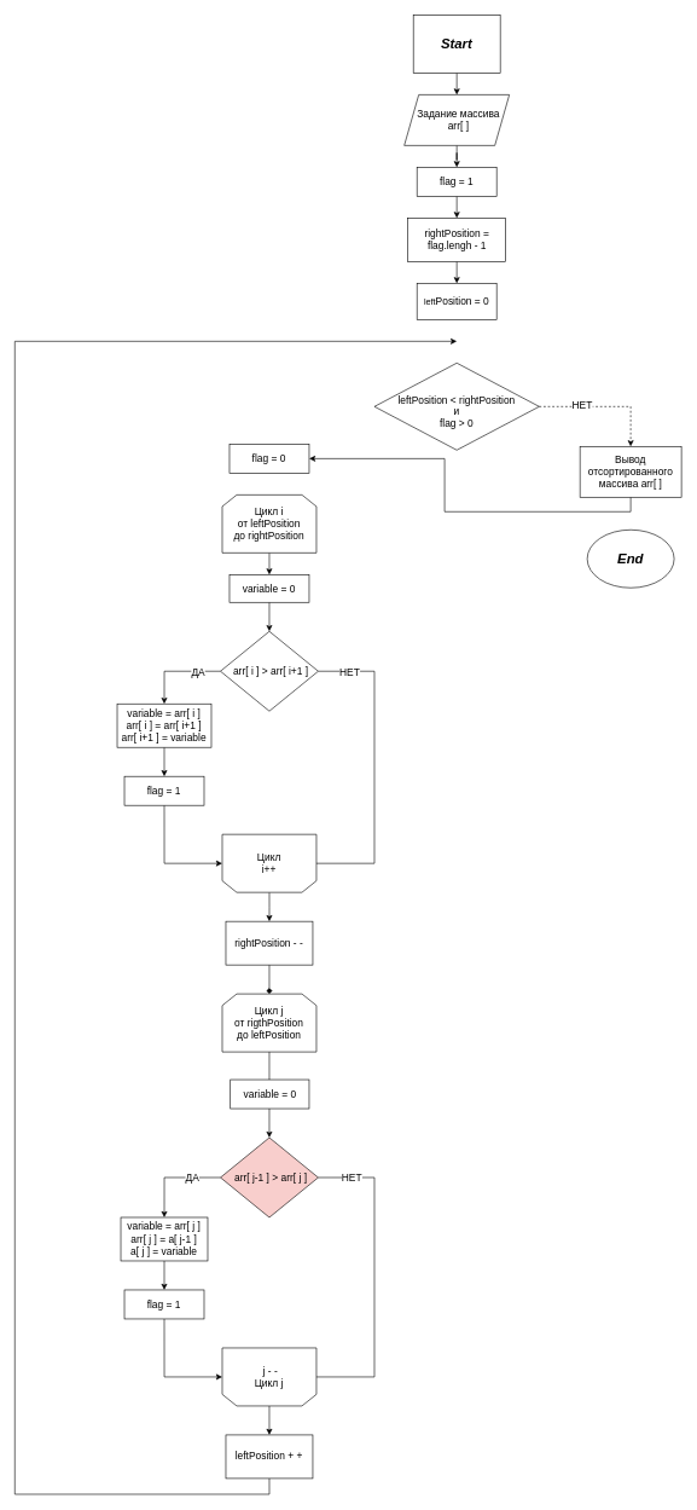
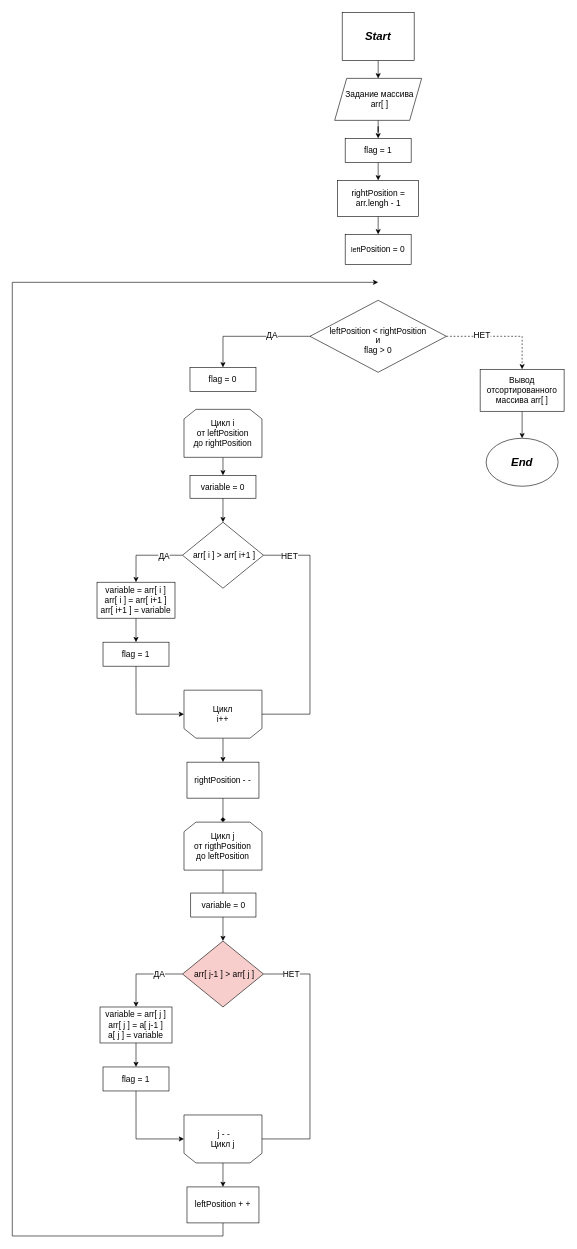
- <mxCell id="9" value="&lt;font style=&quot;font-size: 14px;&quot;&gt;rightPosition = flag.lengh - 1&lt;br&gt;&lt;/font&gt;" style="rounded=0;whiteSpace=wrap;html=1;" parent="1" vertex="1"><mxGeometry x="562.5" y="300" width="135" height="60" as="geometry" /></mxCell>
+ <mxCell id="9" value="&lt;font style=&quot;font-size: 14px;&quot;&gt;rightPosition = arr.lengh - 1&lt;br&gt;&lt;/font&gt;" style="rounded=0;whiteSpace=wrap;html=1;" parent="1" vertex="1"><mxGeometry x="562.5" y="300" width="135" height="60" as="geometry" /></mxCell>
+ <mxCell id="10" style="edgeStyle=orthogonalEdgeStyle;rounded=0;orthogonalLoop=1;jettySize=auto;html=1;exitX=0;exitY=0.5;exitDx=0;exitDy=0;entryX=0.5;entryY=0;entryDx=0;entryDy=0;" parent="1" source="14" target="29" edge="1"><mxGeometry relative="1" as="geometry"><mxPoint x="482.5" y="581.79" as="sourcePoint" /></mxGeometry></mxCell>
+ <mxCell id="11" value="ДА" style="edgeLabel;html=1;align=center;verticalAlign=middle;resizable=0;points=[];fontSize=14;" parent="10" vertex="1" connectable="0"><mxGeometry x="-0.346" y="-2" relative="1" as="geometry"><mxPoint as="offset" /></mxGeometry></mxCell>
- <mxCell id="26" style="edgeStyle=orthogonalEdgeStyle;rounded=0;orthogonalLoop=1;jettySize=auto;html=1;exitX=0.5;exitY=1;exitDx=0;exitDy=0;" parent="1" source="27" target="29" edge="1"><mxGeometry relative="1" as="geometry" /></mxCell>
+ <mxCell id="26" style="edgeStyle=orthogonalEdgeStyle;rounded=0;orthogonalLoop=1;jettySize=auto;html=1;exitX=0.5;exitY=1;exitDx=0;exitDy=0;" parent="1" source="27" target="49" edge="1"><mxGeometry relative="1" as="geometry" /></mxCell>
